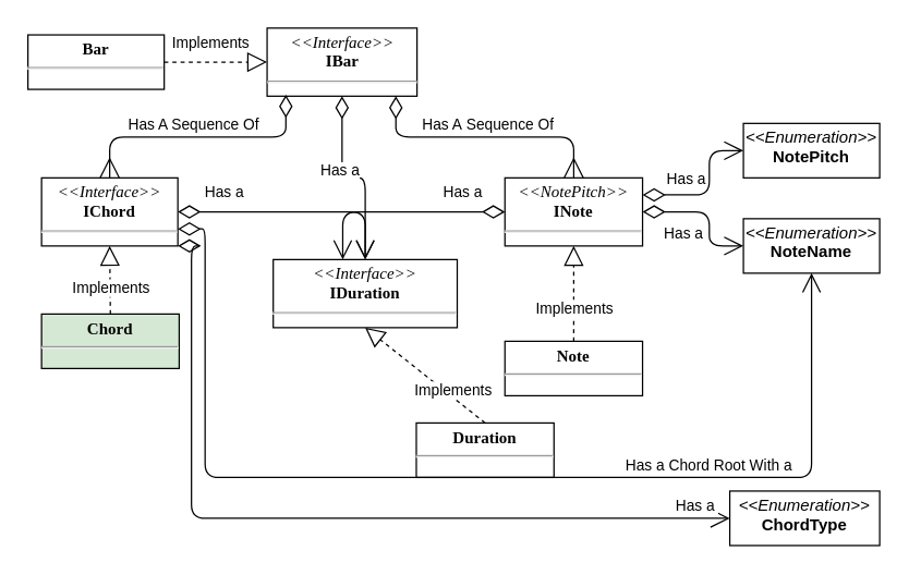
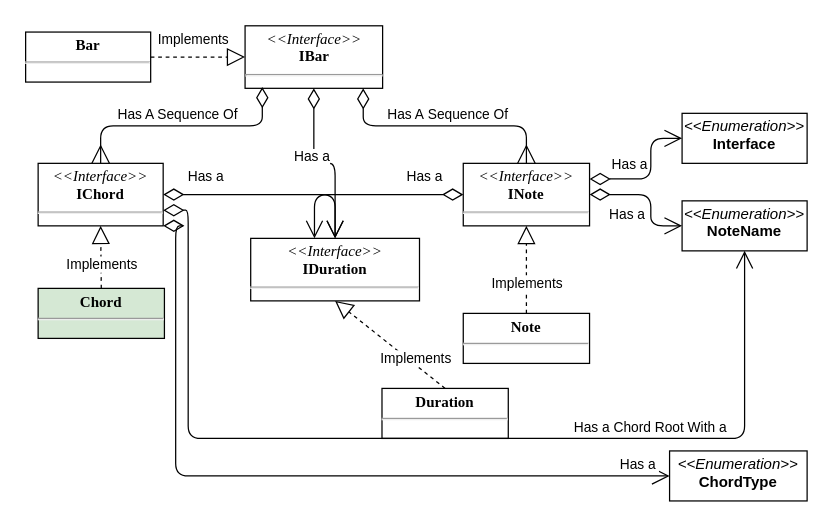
- <mxCell id="25" value="&lt;p style=&quot;margin: 0px ; margin-top: 4px ; text-align: center&quot;&gt;&lt;font style=&quot;font-size: 12px&quot;&gt;&lt;i&gt;&amp;lt;&amp;lt;Enumeration&amp;gt;&amp;gt;&lt;/i&gt;&lt;br&gt;&lt;b&gt;NotePitch&lt;/b&gt;&lt;/font&gt;&lt;/p&gt;" style="verticalAlign=top;align=left;overflow=fill;fontSize=12;fontFamily=Helvetica;html=1;" vertex="1" parent="1"><mxGeometry x="545" y="90" width="100" height="40" as="geometry" /></mxCell>
+ <mxCell id="25" value="&lt;p style=&quot;margin: 0px ; margin-top: 4px ; text-align: center&quot;&gt;&lt;font style=&quot;font-size: 12px&quot;&gt;&lt;i&gt;&amp;lt;&amp;lt;Enumeration&amp;gt;&amp;gt;&lt;/i&gt;&lt;br&gt;&lt;b&gt;Interface&lt;/b&gt;&lt;/font&gt;&lt;/p&gt;" style="verticalAlign=top;align=left;overflow=fill;fontSize=12;fontFamily=Helvetica;html=1;" vertex="1" parent="1"><mxGeometry x="545" y="90" width="100" height="40" as="geometry" /></mxCell>
- <mxCell id="21" value="&lt;p style=&quot;margin: 4px 0px 0px ; text-align: center&quot;&gt;&lt;font style=&quot;font-size: 12px&quot;&gt;&lt;i&gt;&amp;lt;&amp;lt;NotePitch&amp;gt;&amp;gt;&lt;/i&gt;&lt;br&gt;&lt;b&gt;INote&lt;/b&gt;&lt;/font&gt;&lt;/p&gt;&lt;hr&gt;&lt;p style=&quot;margin: 0px 0px 0px 4px&quot;&gt;&lt;br&gt;&lt;/p&gt;" style="verticalAlign=top;align=left;overflow=fill;fontSize=12;fontFamily=Verdana;html=1;" vertex="1" parent="1"><mxGeometry x="370" y="130" width="101" height="50" as="geometry" /></mxCell>
+ <mxCell id="21" value="&lt;p style=&quot;margin: 4px 0px 0px ; text-align: center&quot;&gt;&lt;font style=&quot;font-size: 12px&quot;&gt;&lt;i&gt;&amp;lt;&amp;lt;Interface&amp;gt;&amp;gt;&lt;/i&gt;&lt;br&gt;&lt;b&gt;INote&lt;/b&gt;&lt;/font&gt;&lt;/p&gt;&lt;hr&gt;&lt;p style=&quot;margin: 0px 0px 0px 4px&quot;&gt;&lt;br&gt;&lt;/p&gt;" style="verticalAlign=top;align=left;overflow=fill;fontSize=12;fontFamily=Verdana;html=1;" vertex="1" parent="1"><mxGeometry x="370" y="130" width="101" height="50" as="geometry" /></mxCell>
